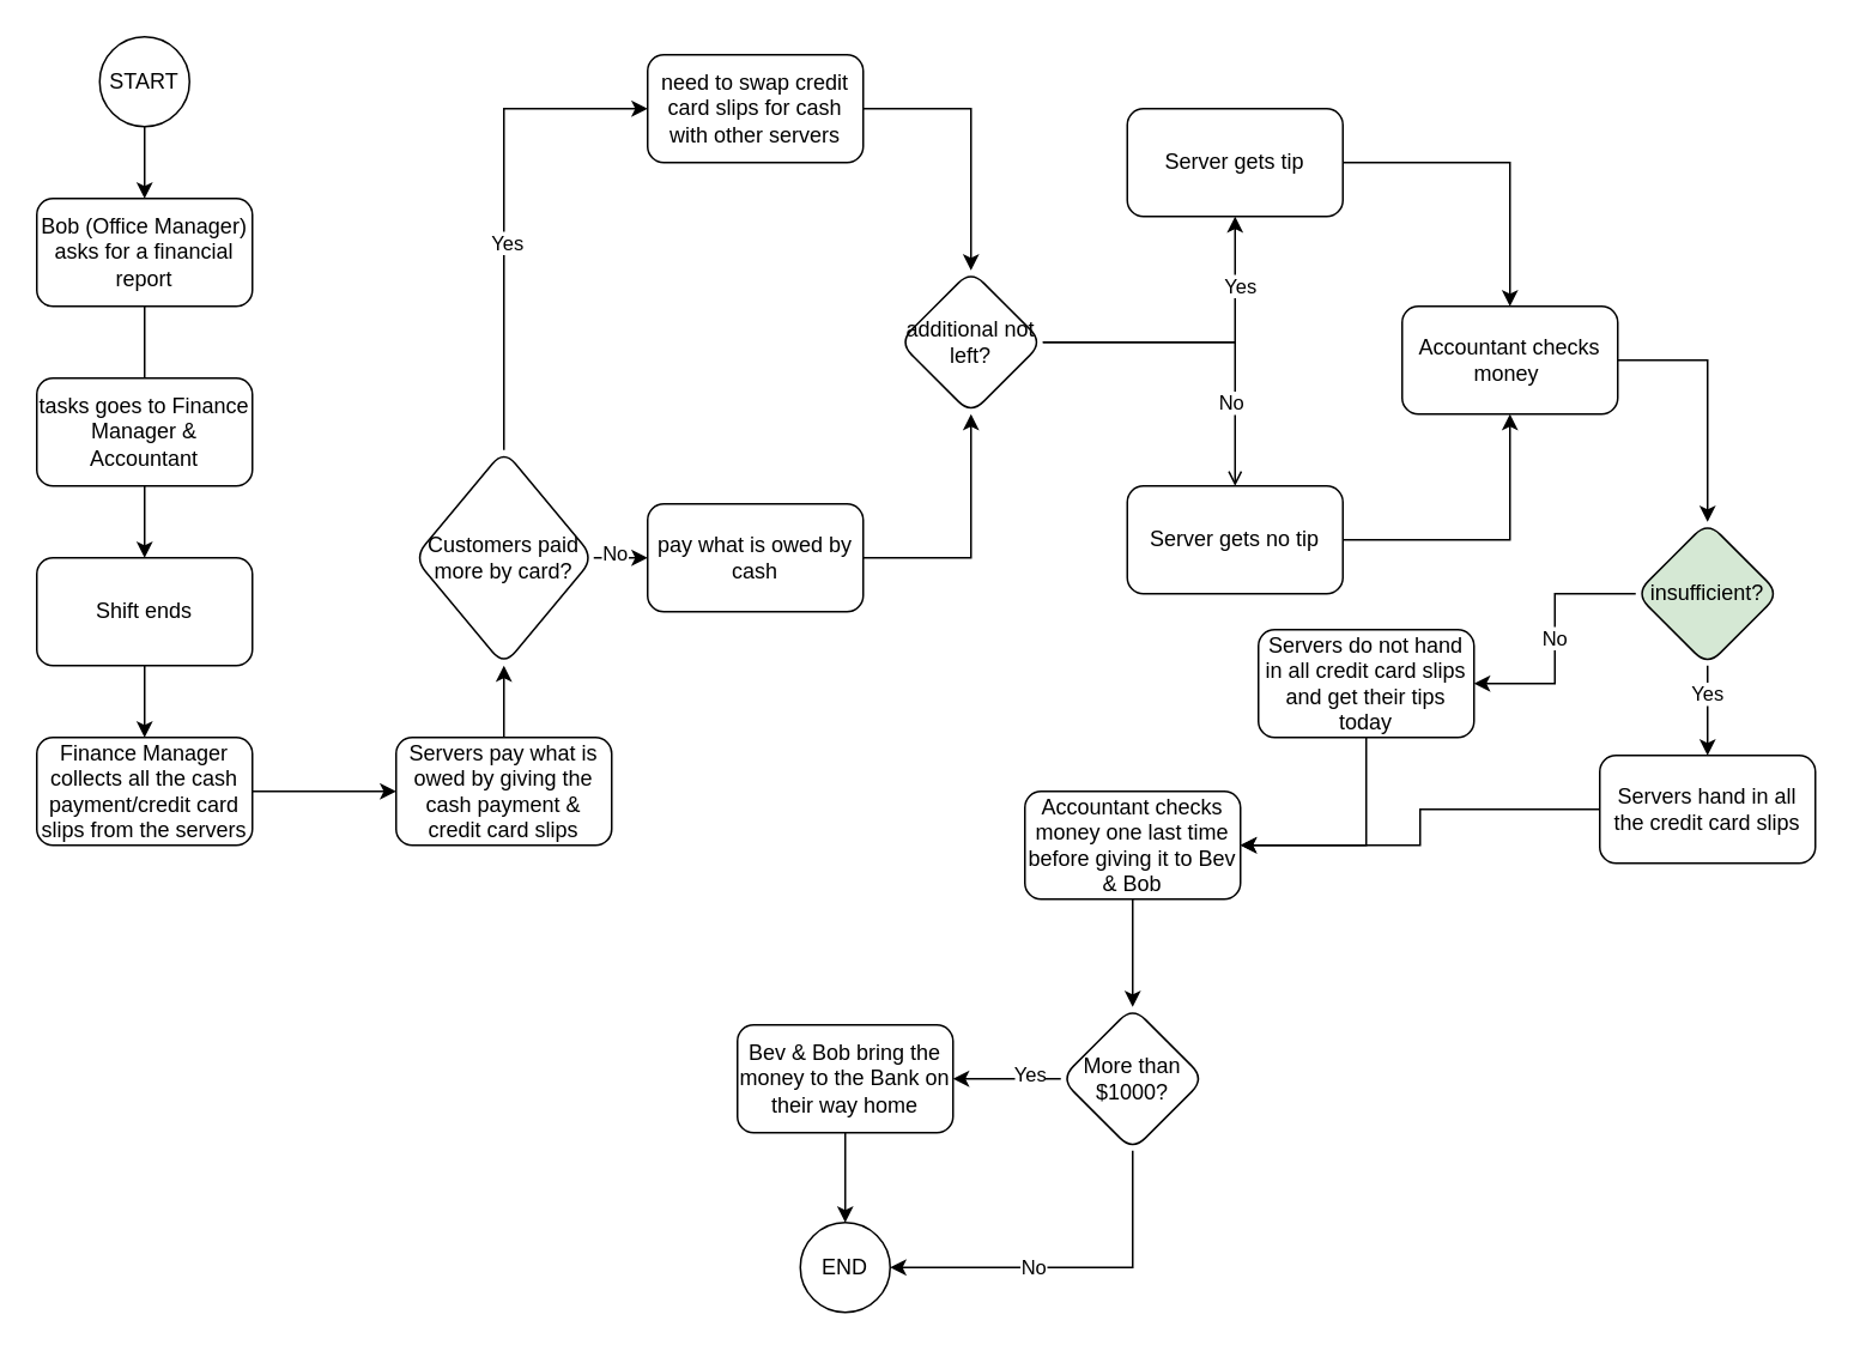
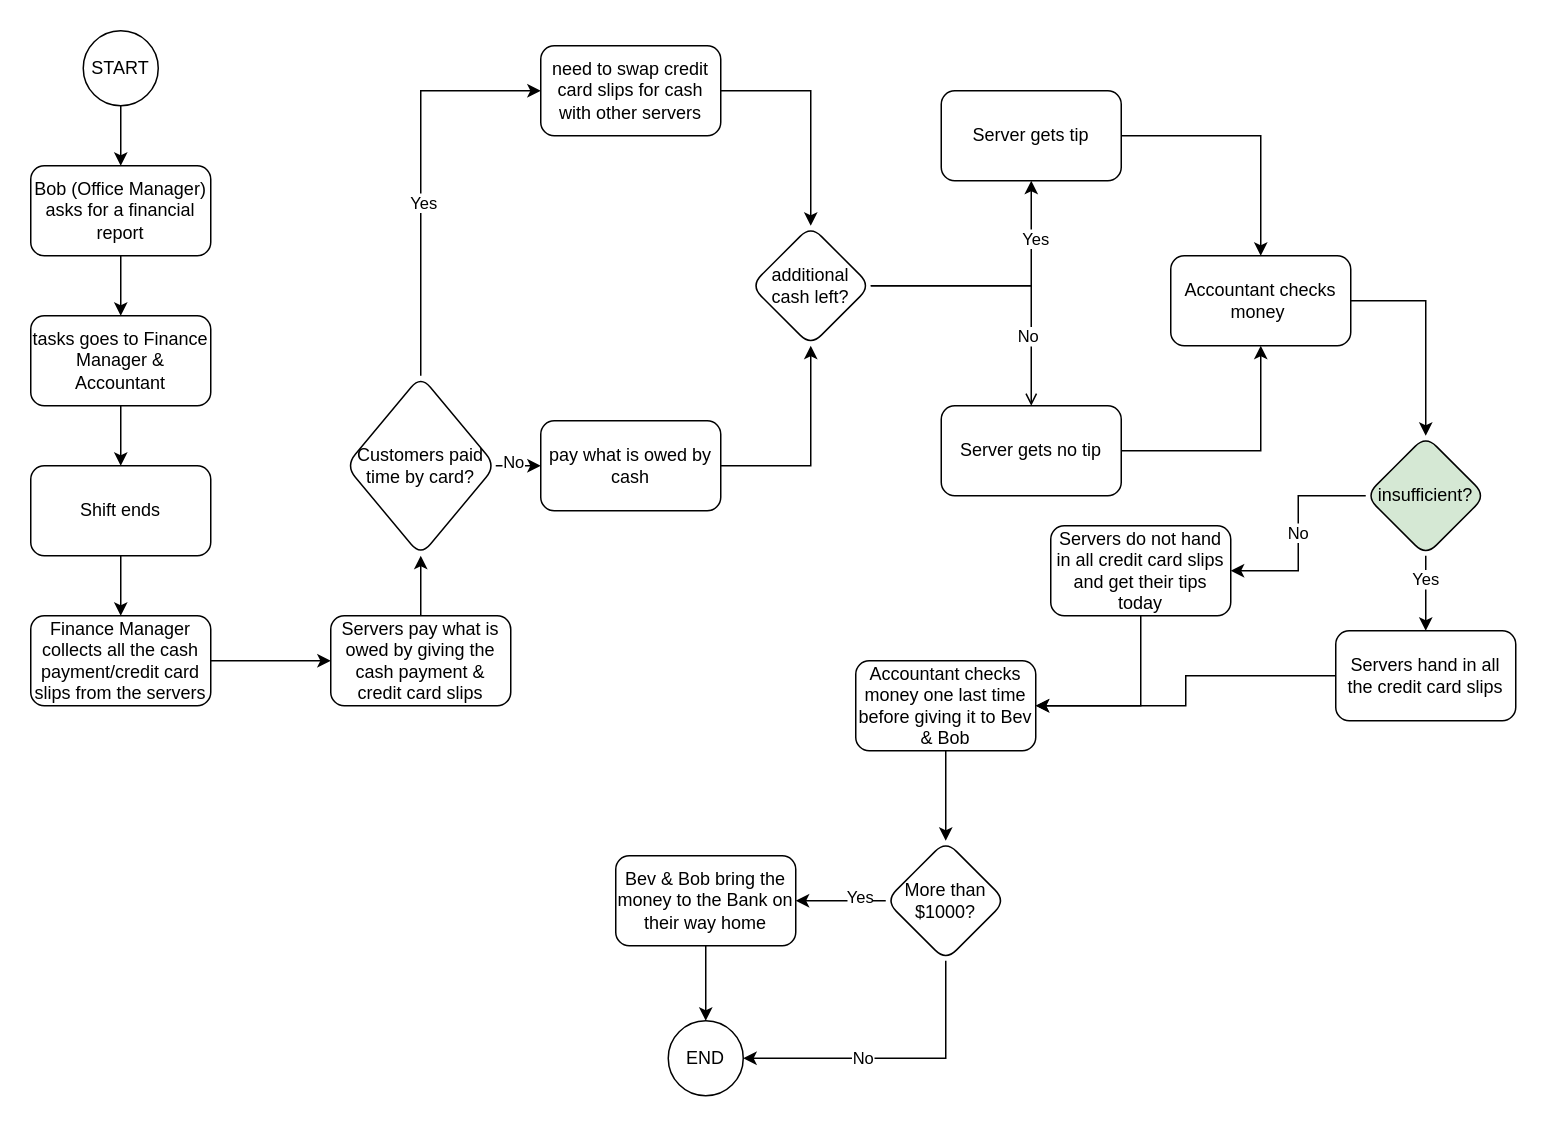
- <mxCell id="25" value="additional not left?" style="rhombus;whiteSpace=wrap;html=1;rounded=1;" vertex="1" parent="1"><mxGeometry x="500" y="150" width="80" height="80" as="geometry" /></mxCell>
+ <mxCell id="25" value="additional cash left?" style="rhombus;whiteSpace=wrap;html=1;rounded=1;" vertex="1" parent="1"><mxGeometry x="500" y="150" width="80" height="80" as="geometry" /></mxCell>
- <mxCell id="4" value="" style="edgeStyle=orthogonalEdgeStyle;rounded=0;orthogonalLoop=1;jettySize=auto;html=1;endArrow=none;" edge="1" parent="1" source="5" target="7"><mxGeometry relative="1" as="geometry" /></mxCell>
+ <mxCell id="4" value="" style="edgeStyle=orthogonalEdgeStyle;rounded=0;orthogonalLoop=1;jettySize=auto;html=1;" edge="1" parent="1" source="5" target="7"><mxGeometry relative="1" as="geometry" /></mxCell>
- <mxCell id="18" value="Customers paid more by card?" style="rhombus;whiteSpace=wrap;html=1;rounded=1;" vertex="1" parent="1"><mxGeometry x="230" y="250" width="100" height="120" as="geometry" /></mxCell>
+ <mxCell id="18" value="Customers paid time by card?" style="rhombus;whiteSpace=wrap;html=1;rounded=1;" vertex="1" parent="1"><mxGeometry x="230" y="250" width="100" height="120" as="geometry" /></mxCell>
